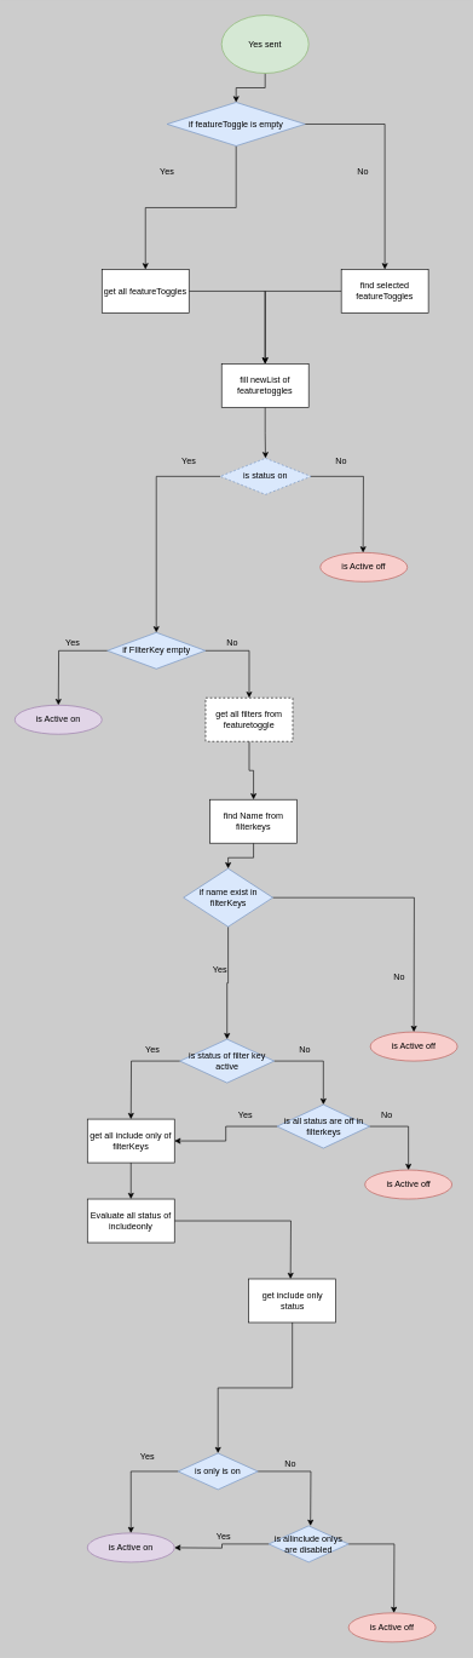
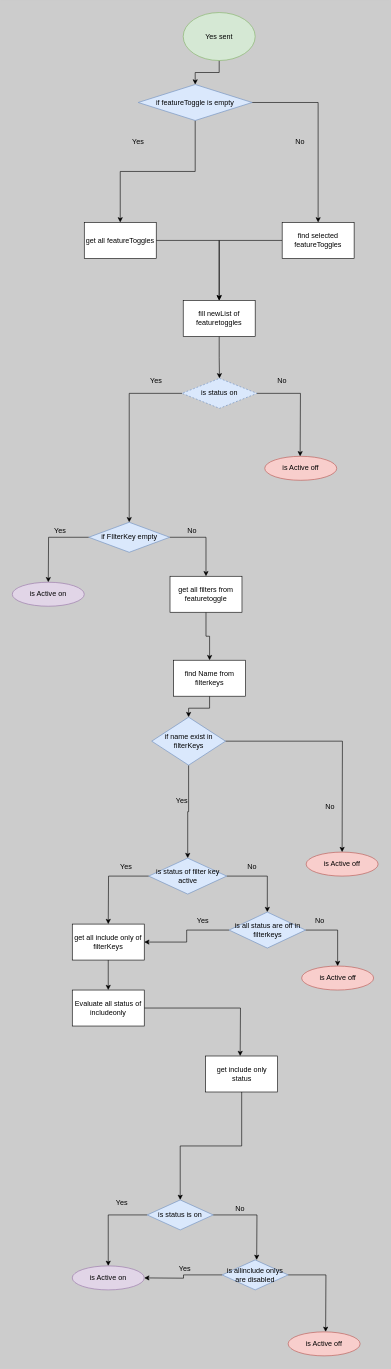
- <mxCell id="25" value="get all filters from featuretoggle" style="rounded=0;whiteSpace=wrap;html=1;dashed=1;" vertex="1" parent="1"><mxGeometry x="283" y="960" width="120" height="60" as="geometry" /></mxCell>
+ <mxCell id="25" value="get all filters from featuretoggle" style="rounded=0;whiteSpace=wrap;html=1;" vertex="1" parent="1"><mxGeometry x="283" y="960" width="120" height="60" as="geometry" /></mxCell>
- <mxCell id="47" value="is only is on" style="rhombus;whiteSpace=wrap;html=1;fillColor=#dae8fc;strokeColor=#6c8ebf;" vertex="1" parent="1"><mxGeometry x="245" y="2000" width="110" height="50" as="geometry" /></mxCell>
+ <mxCell id="47" value="is status is on" style="rhombus;whiteSpace=wrap;html=1;fillColor=#dae8fc;strokeColor=#6c8ebf;" vertex="1" parent="1"><mxGeometry x="245" y="2000" width="110" height="50" as="geometry" /></mxCell>
